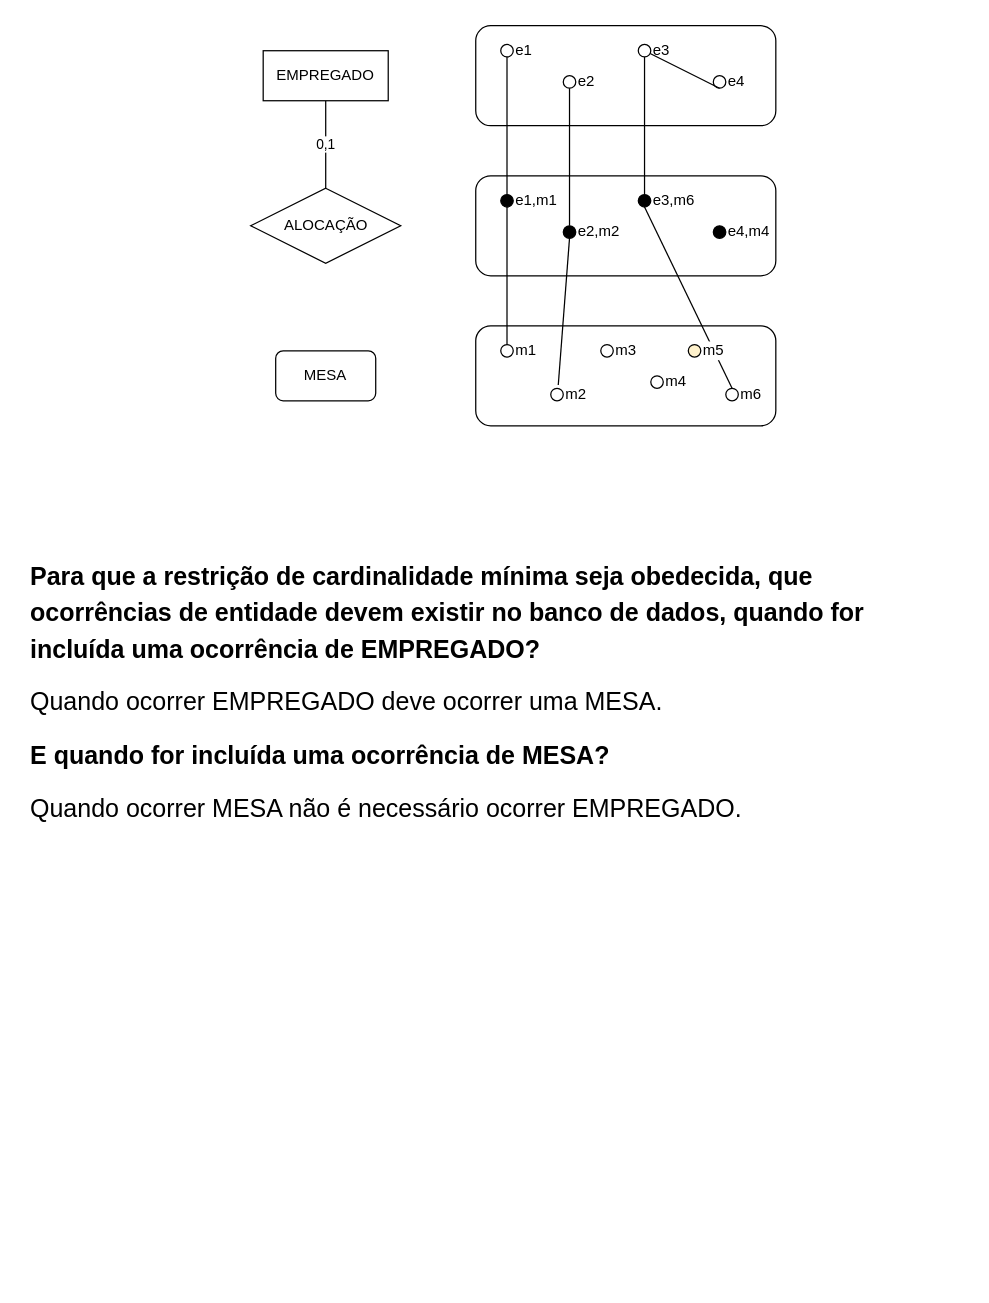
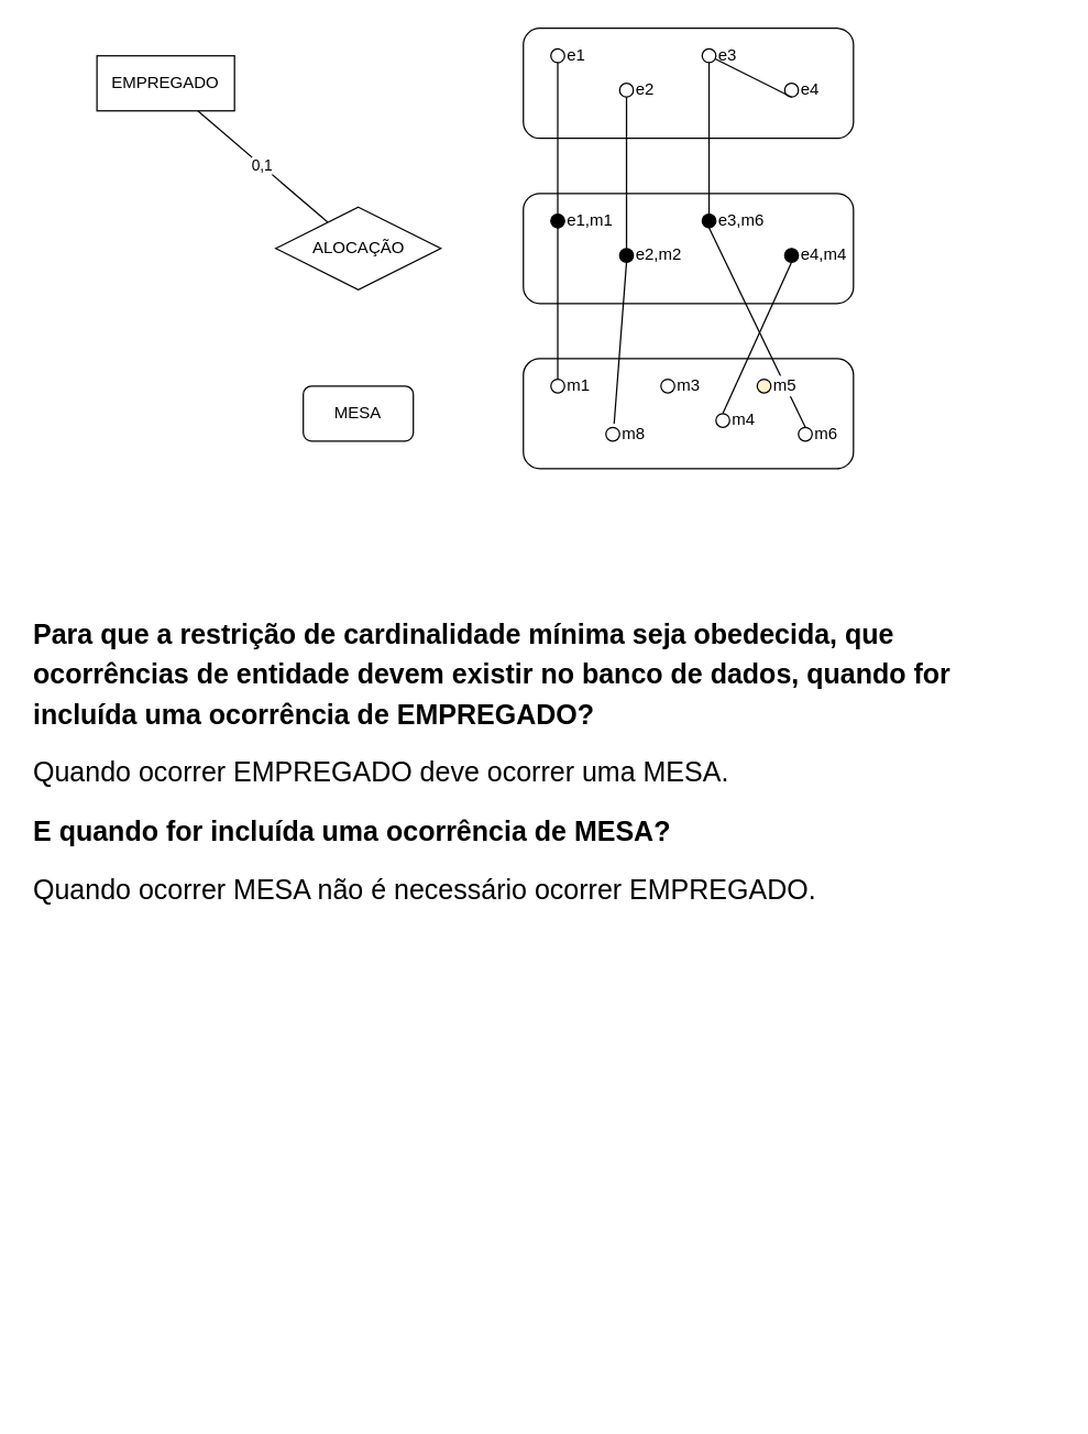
- <mxCell id="3" value="EMPREGADO" style="whiteSpace=wrap;html=1;align=center;" parent="1" vertex="1"><mxGeometry x="210" y="40" width="100" height="40" as="geometry" /></mxCell>
+ <mxCell id="3" value="EMPREGADO" style="whiteSpace=wrap;html=1;align=center;" parent="1" vertex="1"><mxGeometry x="70" y="40" width="100" height="40" as="geometry" /></mxCell>
+ <mxCell id="34" style="edgeStyle=none;rounded=0;orthogonalLoop=1;jettySize=auto;html=1;exitX=0.5;exitY=1;exitDx=0;exitDy=0;entryX=0.5;entryY=0;entryDx=0;entryDy=0;endArrow=none;endFill=0;" parent="1" source="18" target="24" edge="1"><mxGeometry relative="1" as="geometry" /></mxCell>
- <mxCell id="22" value="m2" style="ellipse;whiteSpace=wrap;html=1;aspect=fixed;labelPosition=right;verticalLabelPosition=middle;align=left;verticalAlign=middle;" parent="19" vertex="1"><mxGeometry x="60" y="50" width="10" height="10" as="geometry" /></mxCell>
+ <mxCell id="22" value="m8" style="ellipse;whiteSpace=wrap;html=1;aspect=fixed;labelPosition=right;verticalLabelPosition=middle;align=left;verticalAlign=middle;" parent="19" vertex="1"><mxGeometry x="60" y="50" width="10" height="10" as="geometry" /></mxCell>
